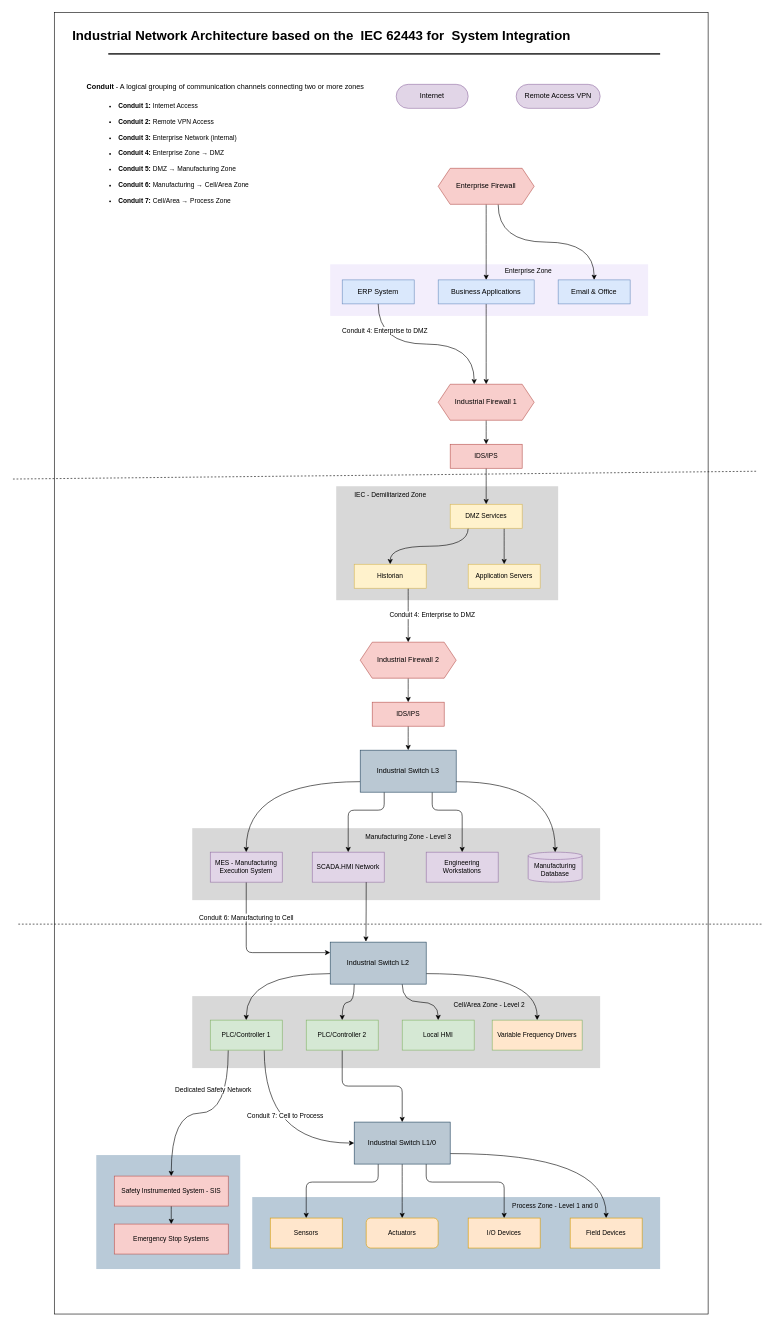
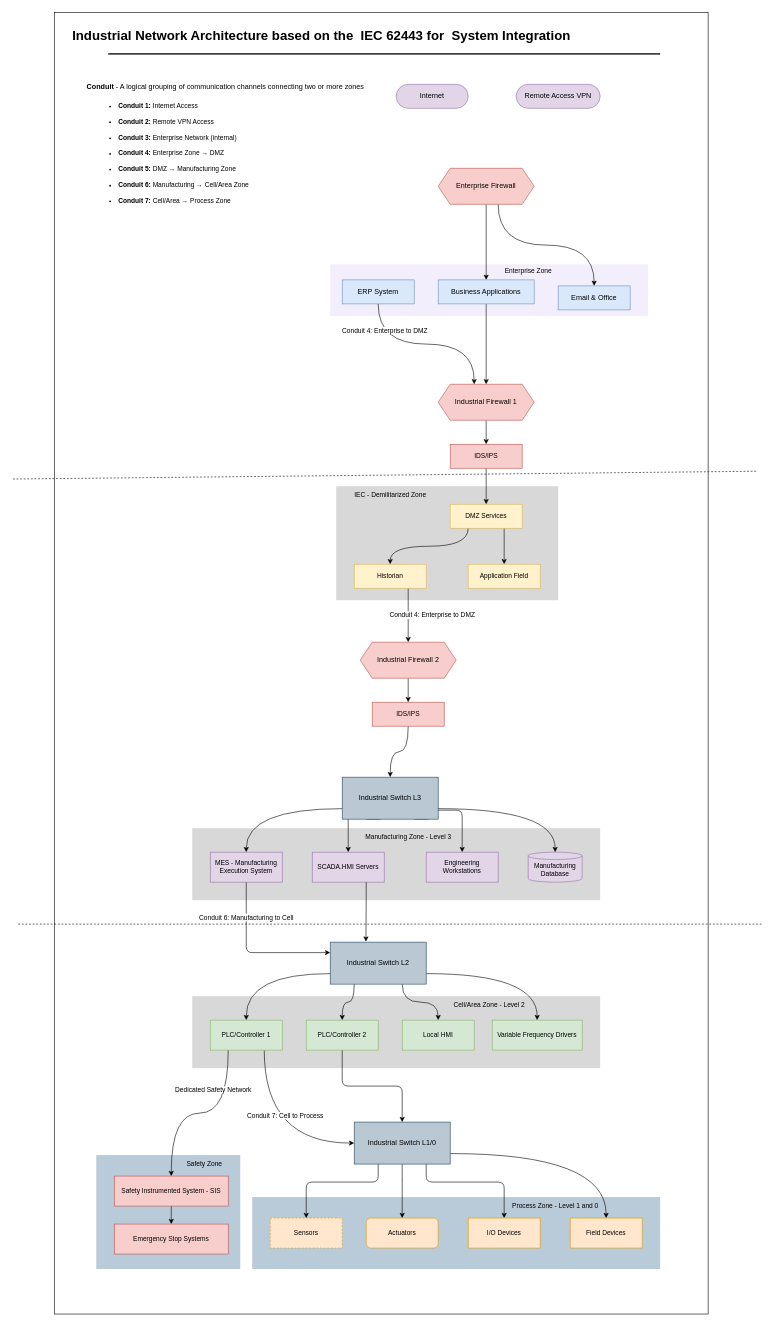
- <mxCell id="18" value="Email &amp;amp; Office" style="rounded=0;whiteSpace=wrap;html=1;fillColor=#dae8fc;strokeColor=#6c8ebf;" vertex="1" parent="2"><mxGeometry x="840" y="446" width="120" height="40" as="geometry" /></mxCell>
+ <mxCell id="18" value="Email &amp;amp; Office" style="rounded=0;whiteSpace=wrap;html=1;fillColor=#dae8fc;strokeColor=#6c8ebf;" vertex="1" parent="2"><mxGeometry x="840" y="456" width="120" height="40" as="geometry" /></mxCell>
- <mxCell id="32" value="Application Servers" style="rounded=0;whiteSpace=wrap;html=1;fontFamily=Helvetica;fontSize=11;labelBackgroundColor=none;fillColor=#fff2cc;strokeColor=#d6b656;" vertex="1" parent="2"><mxGeometry x="690" y="920" width="120" height="40" as="geometry" /></mxCell>
+ <mxCell id="32" value="Application Field" style="rounded=0;whiteSpace=wrap;html=1;fontFamily=Helvetica;fontSize=11;labelBackgroundColor=none;fillColor=#fff2cc;strokeColor=#d6b656;" vertex="1" parent="2"><mxGeometry x="690" y="920" width="120" height="40" as="geometry" /></mxCell>
- <mxCell id="41" value="Industrial Switch L3" style="rounded=0;whiteSpace=wrap;html=1;fillColor=#bac8d3;strokeColor=#23445d;" vertex="1" parent="2"><mxGeometry x="510" y="1230" width="160" height="70" as="geometry" /></mxCell>
+ <mxCell id="41" value="Industrial Switch L3" style="rounded=0;whiteSpace=wrap;html=1;fillColor=#bac8d3;strokeColor=#23445d;" vertex="1" parent="2"><mxGeometry x="480" y="1275" width="160" height="70" as="geometry" /></mxCell>
- <mxCell id="45" value="SCADA.HMI Network" style="rounded=0;whiteSpace=wrap;html=1;fontFamily=Helvetica;fontSize=11;labelBackgroundColor=none;fillColor=#e1d5e7;strokeColor=#9673a6;" vertex="1" parent="2"><mxGeometry x="430" y="1400" width="120" height="50" as="geometry" /></mxCell>
+ <mxCell id="45" value="SCADA.HMI Servers" style="rounded=0;whiteSpace=wrap;html=1;fontFamily=Helvetica;fontSize=11;labelBackgroundColor=none;fillColor=#e1d5e7;strokeColor=#9673a6;" vertex="1" parent="2"><mxGeometry x="430" y="1400" width="120" height="50" as="geometry" /></mxCell>
- <mxCell id="63" value="Variable Frequency Drivers" style="rounded=0;whiteSpace=wrap;html=1;fontFamily=Helvetica;fontSize=11;labelBackgroundColor=none;fillColor=#ffe6cc;strokeColor=#82b366;" vertex="1" parent="2"><mxGeometry x="730" y="1680" width="150" height="50" as="geometry" /></mxCell>
+ <mxCell id="63" value="Variable Frequency Drivers" style="rounded=0;whiteSpace=wrap;html=1;fontFamily=Helvetica;fontSize=11;labelBackgroundColor=none;fillColor=#d5e8d4;strokeColor=#82b366;" vertex="1" parent="2"><mxGeometry x="730" y="1680" width="150" height="50" as="geometry" /></mxCell>
+ <mxCell id="79" value="Safety Zone" style="text;html=1;align=center;verticalAlign=middle;resizable=0;points=[];autosize=1;strokeColor=none;fillColor=none;fontFamily=Helvetica;fontSize=11;fontColor=default;labelBackgroundColor=none;" vertex="1" parent="2"><mxGeometry x="210" y="1905" width="80" height="30" as="geometry" /></mxCell>
- <mxCell id="71" value="Sensors" style="rounded=0;whiteSpace=wrap;html=1;fontFamily=Helvetica;fontSize=11;labelBackgroundColor=none;fillColor=#ffe6cc;strokeColor=#d79b00;" vertex="1" parent="2"><mxGeometry x="360" y="2010" width="120" height="50" as="geometry" /></mxCell>
+ <mxCell id="71" value="Sensors" style="rounded=0;whiteSpace=wrap;html=1;fontFamily=Helvetica;fontSize=11;labelBackgroundColor=none;fillColor=#ffe6cc;strokeColor=#d79b00;dashed=1;" vertex="1" parent="2"><mxGeometry x="360" y="2010" width="120" height="50" as="geometry" /></mxCell>
